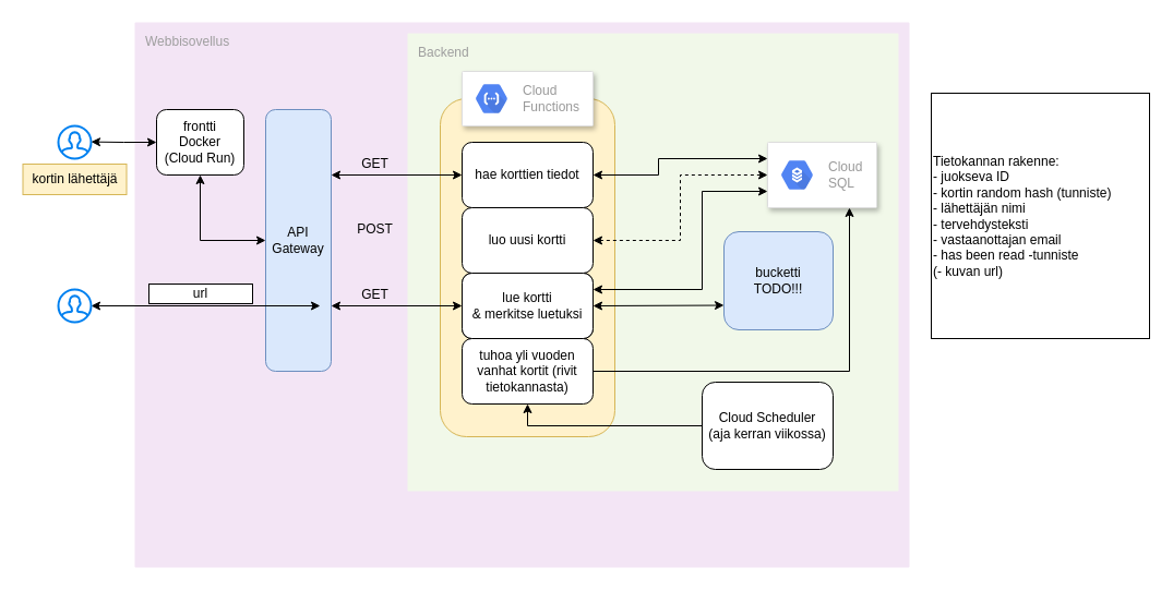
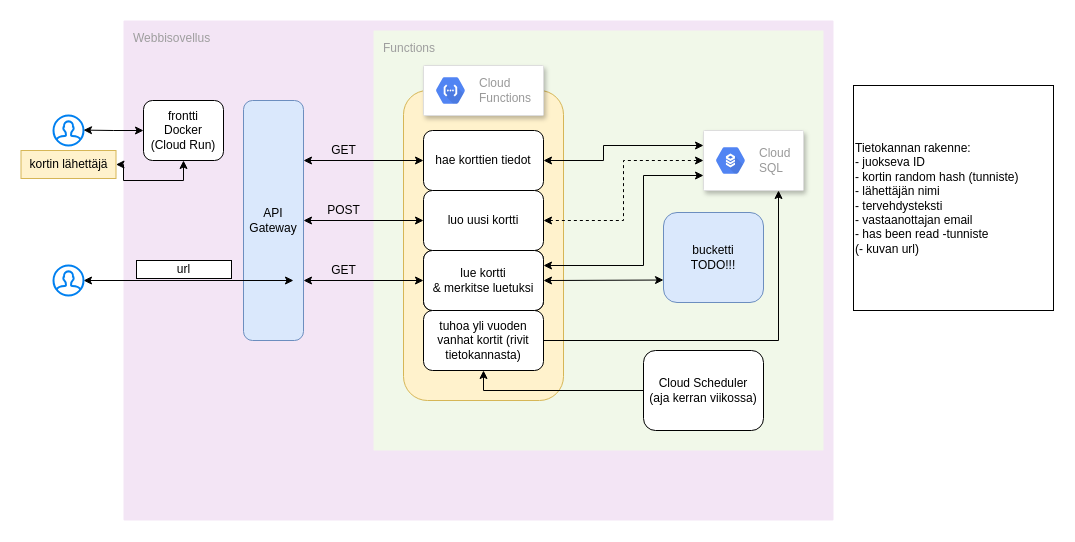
- <mxCell id="4" value="Backend" style="sketch=0;points=[[0,0,0],[0.25,0,0],[0.5,0,0],[0.75,0,0],[1,0,0],[1,0.25,0],[1,0.5,0],[1,0.75,0],[1,1,0],[0.75,1,0],[0.5,1,0],[0.25,1,0],[0,1,0],[0,0.75,0],[0,0.5,0],[0,0.25,0]];rounded=1;absoluteArcSize=1;arcSize=2;html=1;strokeColor=none;gradientColor=none;shadow=0;dashed=0;fontSize=12;fontColor=#9E9E9E;align=left;verticalAlign=top;spacing=10;spacingTop=-4;fillColor=#F1F8E9;" parent="1" vertex="1"><mxGeometry x="373" y="30" width="450" height="420" as="geometry" /></mxCell>
+ <mxCell id="4" value="Functions" style="sketch=0;points=[[0,0,0],[0.25,0,0],[0.5,0,0],[0.75,0,0],[1,0,0],[1,0.25,0],[1,0.5,0],[1,0.75,0],[1,1,0],[0.75,1,0],[0.5,1,0],[0.25,1,0],[0,1,0],[0,0.75,0],[0,0.5,0],[0,0.25,0]];rounded=1;absoluteArcSize=1;arcSize=2;html=1;strokeColor=none;gradientColor=none;shadow=0;dashed=0;fontSize=12;fontColor=#9E9E9E;align=left;verticalAlign=top;spacing=10;spacingTop=-4;fillColor=#F1F8E9;" parent="1" vertex="1"><mxGeometry x="373" y="30" width="450" height="420" as="geometry" /></mxCell>
- <mxCell id="6" style="edgeStyle=orthogonalEdgeStyle;rounded=0;orthogonalLoop=1;jettySize=auto;html=1;exitX=0.5;exitY=1;exitDx=0;exitDy=0;entryX=0;entryY=0.5;entryDx=0;entryDy=0;startArrow=classic;startFill=1;" parent="1" source="7" target="12" edge="1"><mxGeometry relative="1" as="geometry" /></mxCell>
+ <mxCell id="6" style="edgeStyle=orthogonalEdgeStyle;rounded=0;orthogonalLoop=1;jettySize=auto;html=1;exitX=0.5;exitY=1;exitDx=0;exitDy=0;startArrow=classic;startFill=1;" parent="1" source="7" target="31" edge="1"><mxGeometry relative="1" as="geometry" /></mxCell>
+ <mxCell id="10" style="edgeStyle=orthogonalEdgeStyle;rounded=0;jumpStyle=arc;orthogonalLoop=1;jettySize=auto;html=1;exitX=1;exitY=0.5;exitDx=0;exitDy=0;entryX=0;entryY=0.5;entryDx=0;entryDy=0;startArrow=classic;startFill=1;" parent="1" source="12" target="16" edge="1"><mxGeometry relative="1" as="geometry" /></mxCell>
